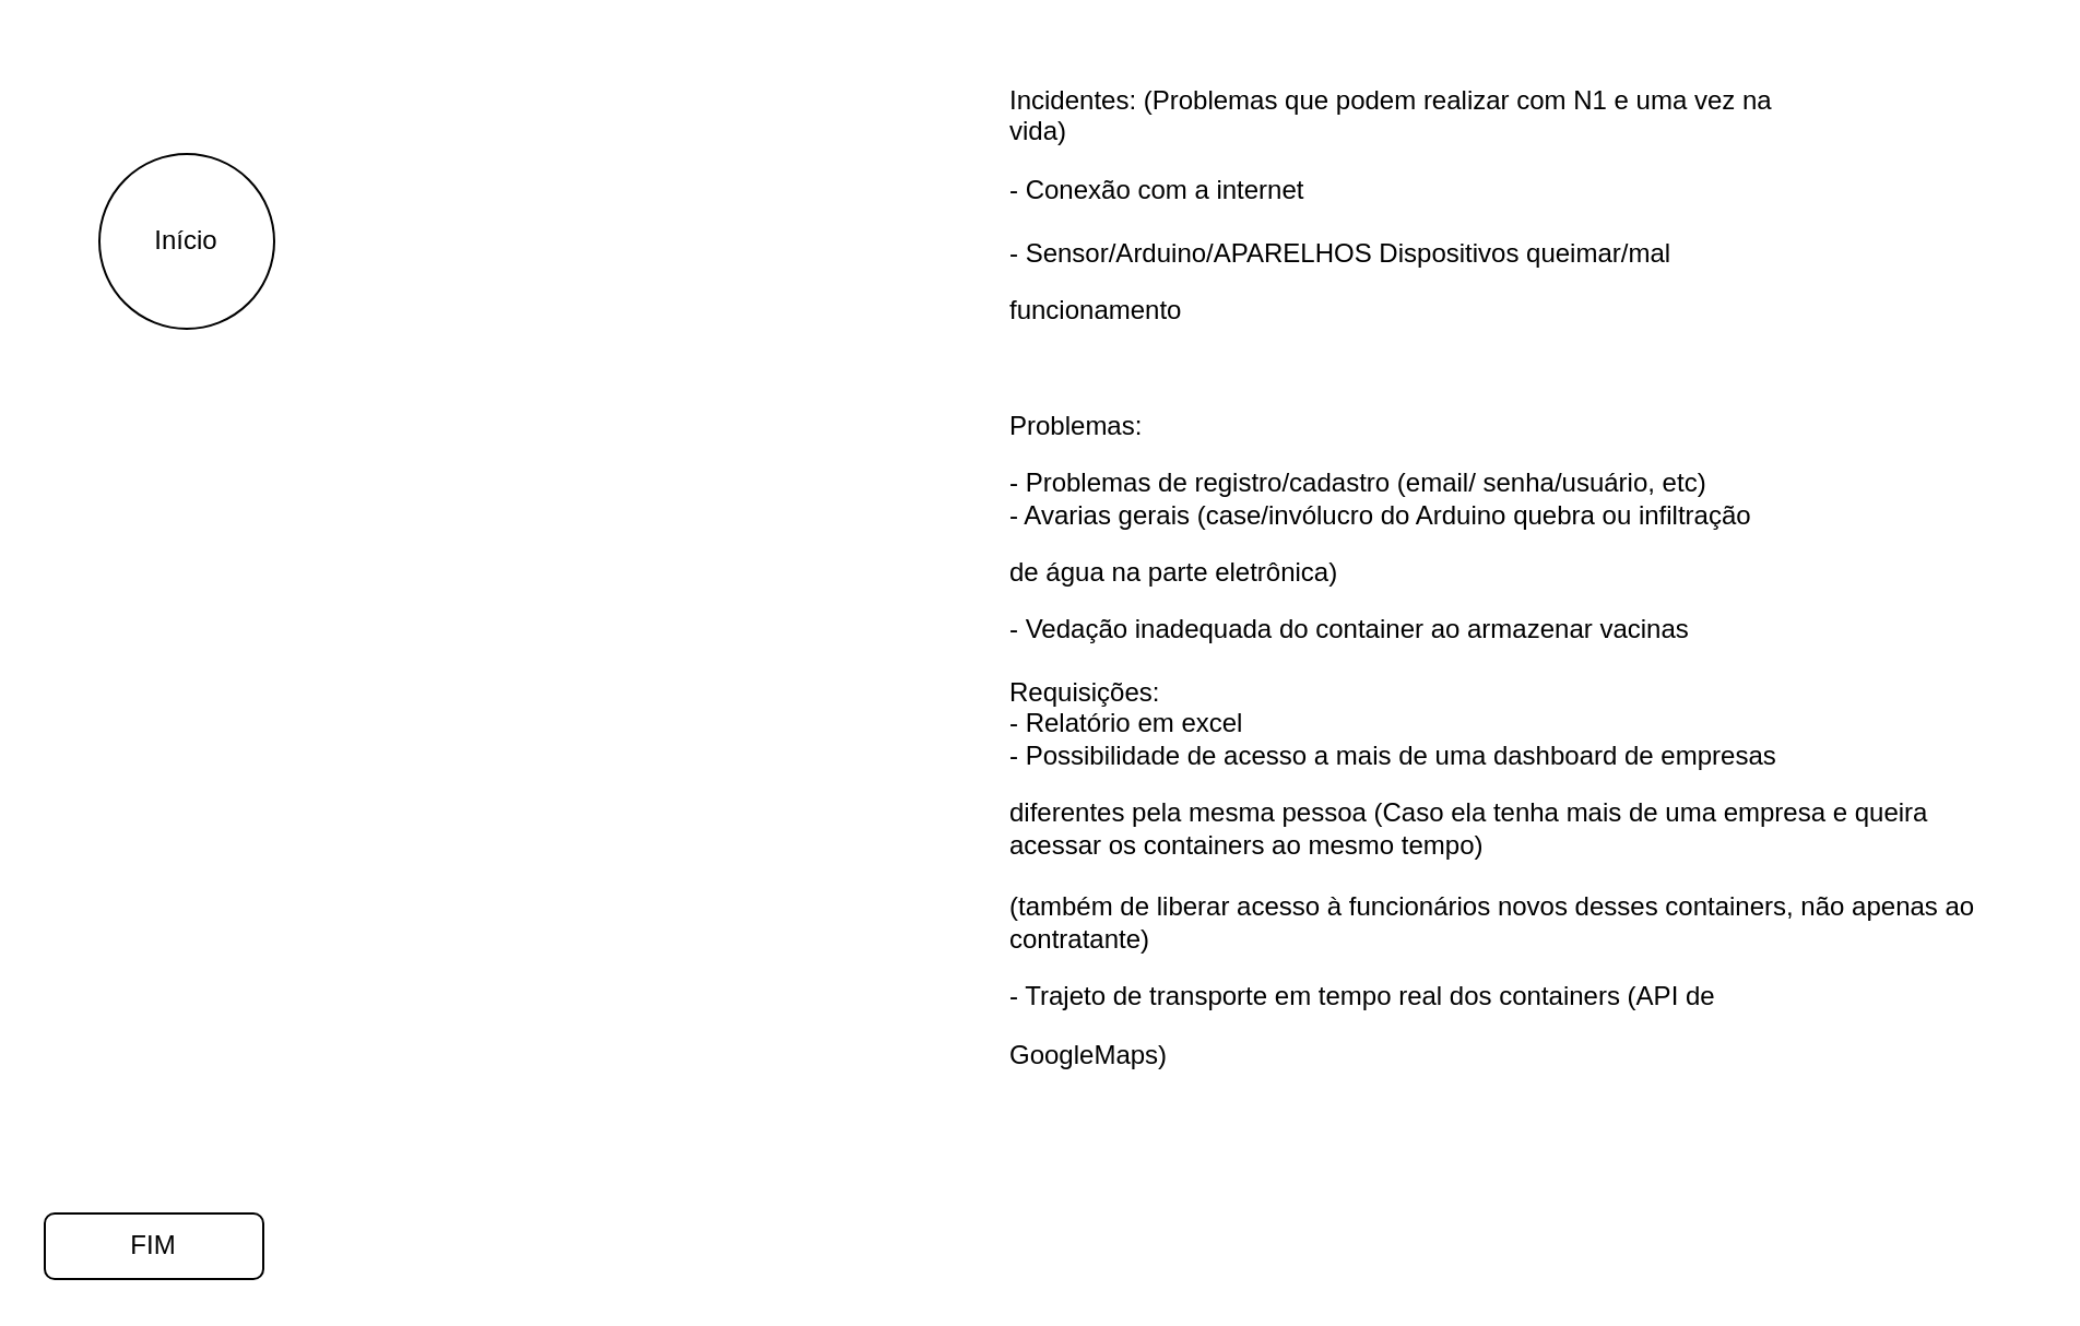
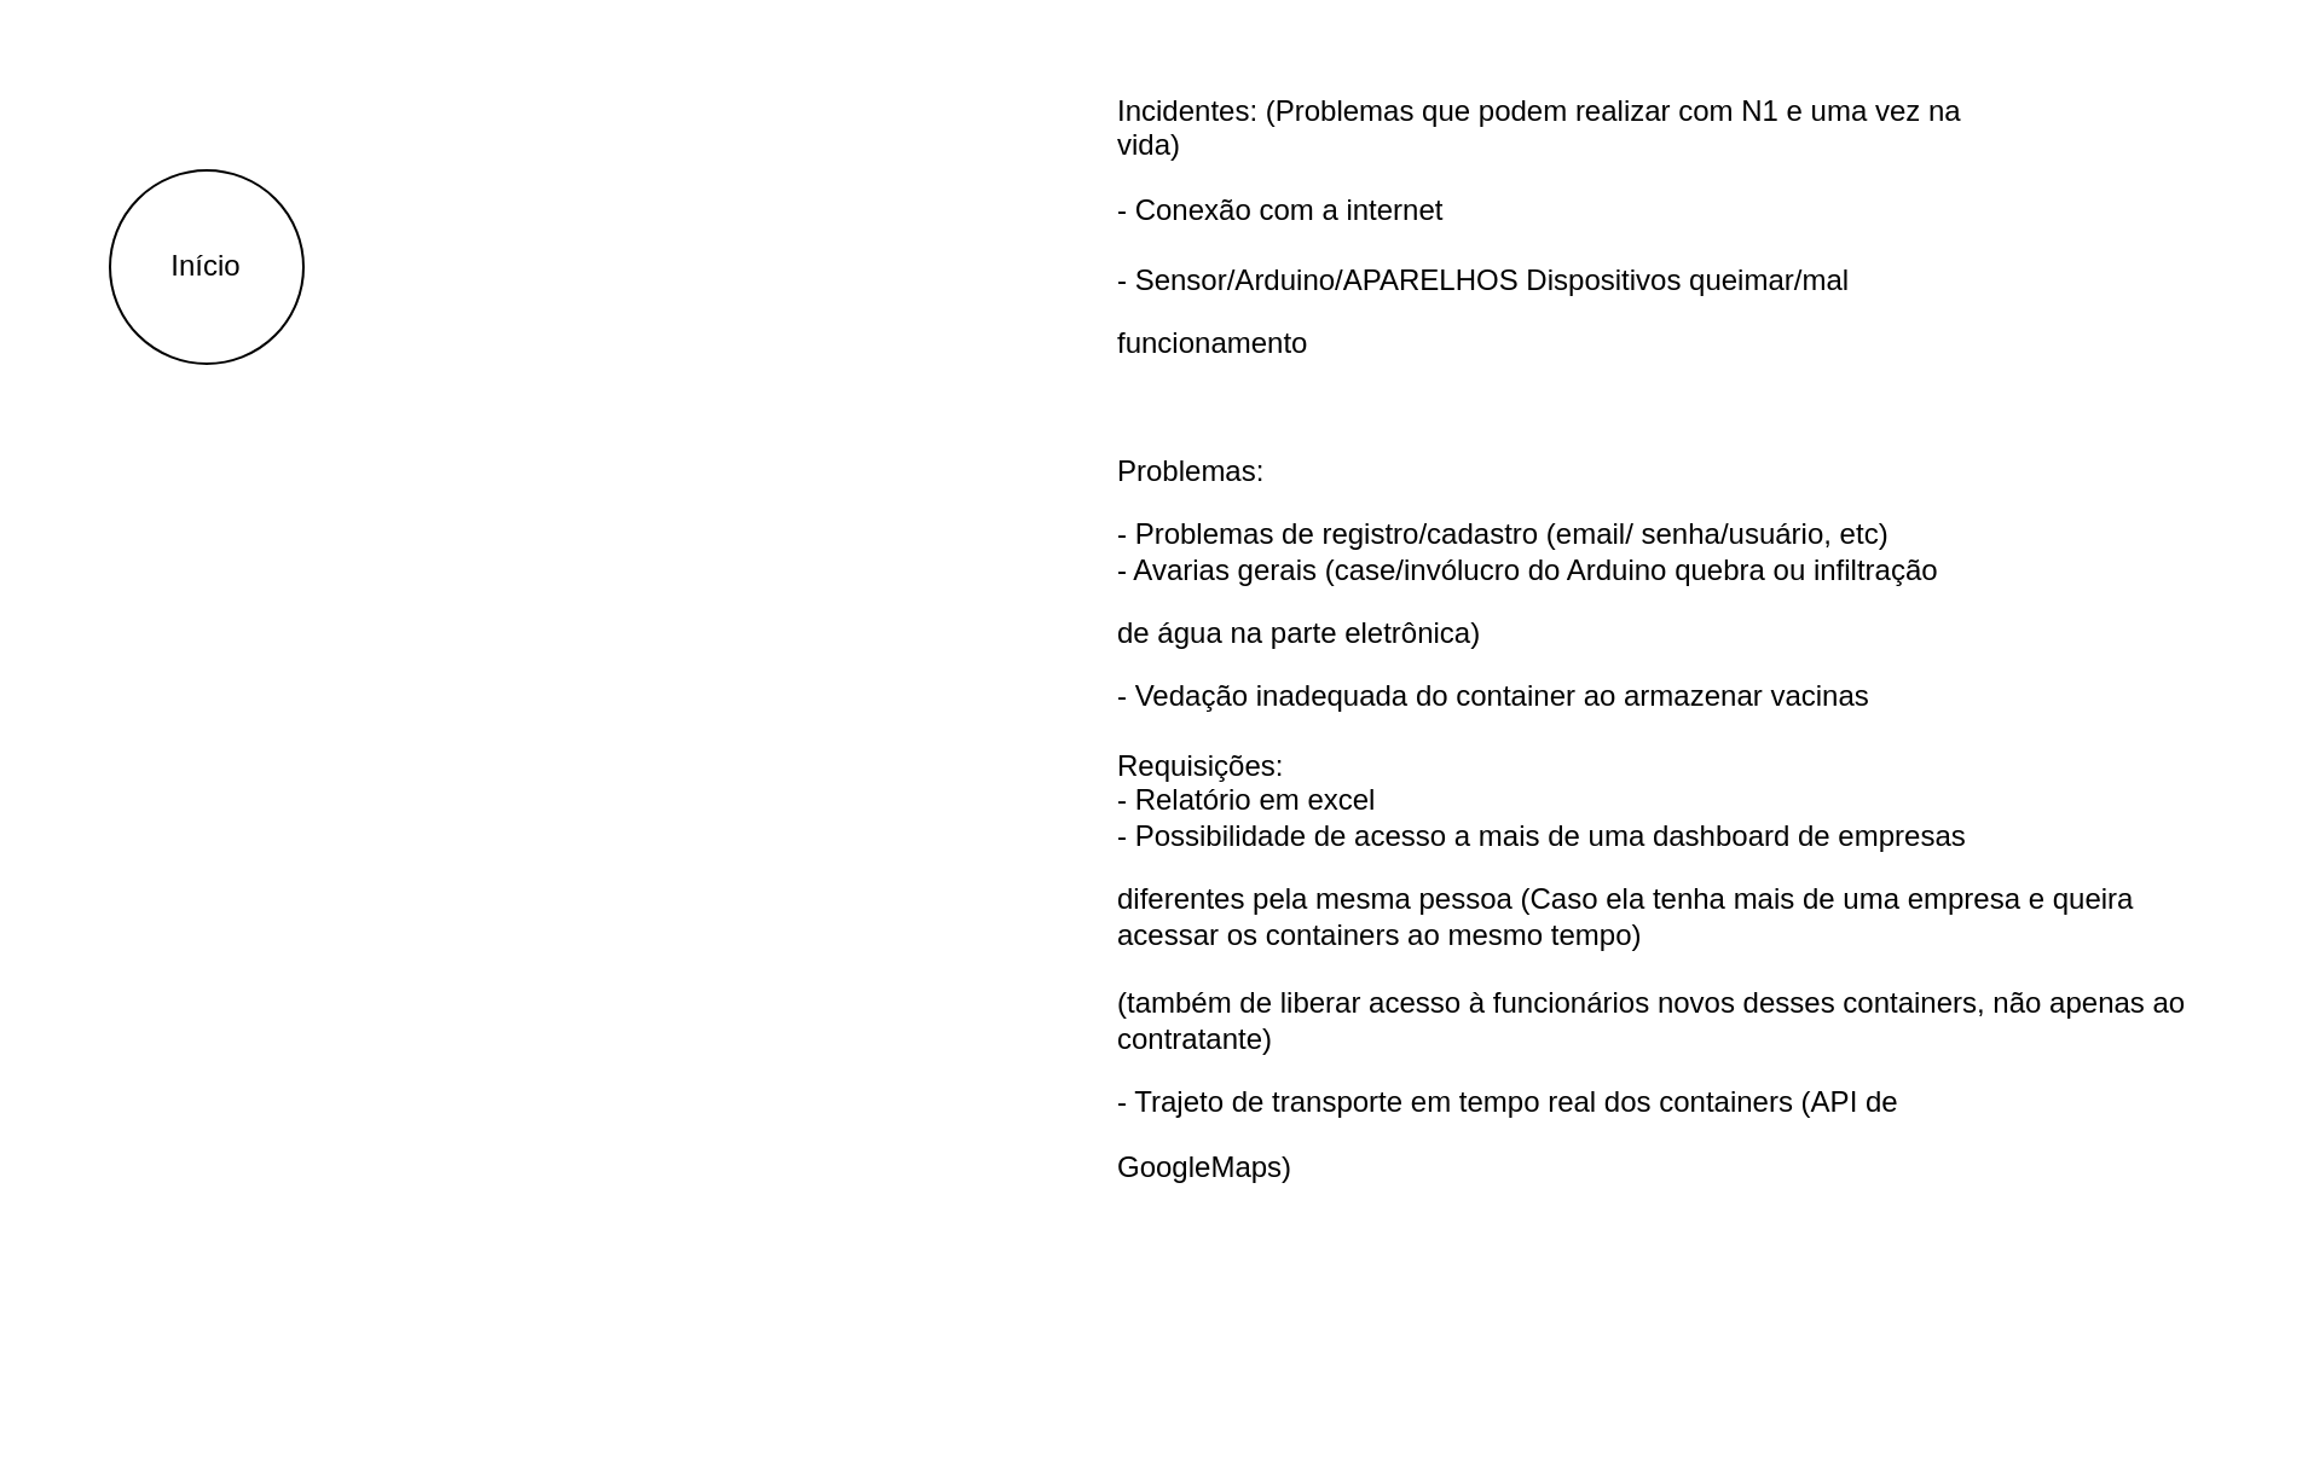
- <mxCell id="3" value="FIM" style="rounded=1;whiteSpace=wrap;html=1;perimeterSpacing=0;" vertex="1" parent="1"><mxGeometry x="20" y="555" width="100" height="30" as="geometry" /></mxCell>
